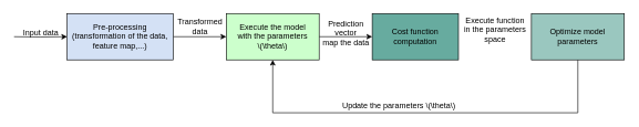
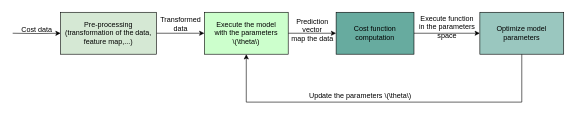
- <mxCell id="11" value="Input data" style="text;html=1;align=center;verticalAlign=middle;resizable=0;points=[];autosize=1;strokeColor=none;fillColor=none;" parent="1" vertex="1"><mxGeometry x="25" y="40" width="70" height="20" as="geometry" /></mxCell>
+ <mxCell id="11" value="Cost data" style="text;html=1;align=center;verticalAlign=middle;resizable=0;points=[];autosize=1;strokeColor=none;fillColor=none;" parent="1" vertex="1"><mxGeometry x="25" y="40" width="70" height="20" as="geometry" /></mxCell>
- <mxCell id="4" value="Pre-processing&lt;br&gt;(transformation of the data, feature map,...)" style="rounded=0;whiteSpace=wrap;html=1;fillColor=#D4E1F5;" parent="1" vertex="1"><mxGeometry x="100" y="20" width="160" height="70" as="geometry" /></mxCell>
+ <mxCell id="4" value="Pre-processing&lt;br&gt;(transformation of the data, feature map,...)" style="rounded=0;whiteSpace=wrap;html=1;fillColor=#d5e8d4;" parent="1" vertex="1"><mxGeometry x="100" y="20" width="160" height="70" as="geometry" /></mxCell>
+ <mxCell id="7" style="edgeStyle=orthogonalEdgeStyle;rounded=0;orthogonalLoop=1;jettySize=auto;html=1;" parent="1" source="8" target="10" edge="1"><mxGeometry relative="1" as="geometry" /></mxCell>
